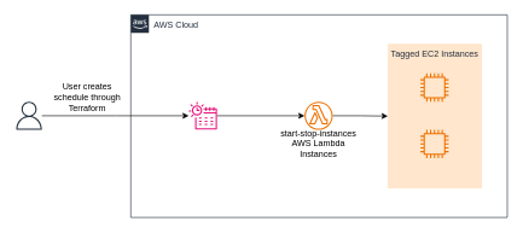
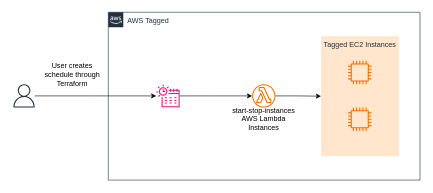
- <mxCell id="2" value="AWS Cloud" style="points=[[0,0],[0.25,0],[0.5,0],[0.75,0],[1,0],[1,0.25],[1,0.5],[1,0.75],[1,1],[0.75,1],[0.5,1],[0.25,1],[0,1],[0,0.75],[0,0.5],[0,0.25]];outlineConnect=0;gradientColor=none;html=1;whiteSpace=wrap;fontSize=12;fontStyle=0;container=1;pointerEvents=0;collapsible=0;recursiveResize=0;shape=mxgraph.aws4.group;grIcon=mxgraph.aws4.group_aws_cloud_alt;strokeColor=#232F3E;fillColor=none;verticalAlign=top;align=left;spacingLeft=30;fontColor=#232F3E;dashed=0;" vertex="1" parent="1"><mxGeometry x="180" y="20" width="520" height="280" as="geometry" /></mxCell>
+ <mxCell id="2" value="AWS Tagged" style="points=[[0,0],[0.25,0],[0.5,0],[0.75,0],[1,0],[1,0.25],[1,0.5],[1,0.75],[1,1],[0.75,1],[0.5,1],[0.25,1],[0,1],[0,0.75],[0,0.5],[0,0.25]];outlineConnect=0;gradientColor=none;html=1;whiteSpace=wrap;fontSize=12;fontStyle=0;container=1;pointerEvents=0;collapsible=0;recursiveResize=0;shape=mxgraph.aws4.group;grIcon=mxgraph.aws4.group_aws_cloud_alt;strokeColor=#232F3E;fillColor=none;verticalAlign=top;align=left;spacingLeft=30;fontColor=#232F3E;dashed=0;" vertex="1" parent="1"><mxGeometry x="180" y="20" width="520" height="280" as="geometry" /></mxCell>
- <mxCell id="13" value="&lt;font style=&quot;font-size: 12px;&quot;&gt;User creates schedule through Terraform&lt;br&gt;&lt;/font&gt;" style="text;html=1;align=center;verticalAlign=middle;resizable=1;points=[];autosize=1;strokeColor=none;fillColor=none;html=1;whiteSpace=wrap;" vertex="1" parent="1"><mxGeometry x="70" y="119" width="100" height="30" as="geometry" /></mxCell>
+ <mxCell id="13" value="&lt;font style=&quot;font-size: 12px;&quot;&gt;User creates schedule through Terraform&lt;br&gt;&lt;/font&gt;" style="text;html=1;align=center;verticalAlign=middle;resizable=1;points=[];autosize=1;strokeColor=none;fillColor=none;html=1;whiteSpace=wrap;" vertex="1" parent="1"><mxGeometry x="70" y="109" width="100" height="30" as="geometry" /></mxCell>
